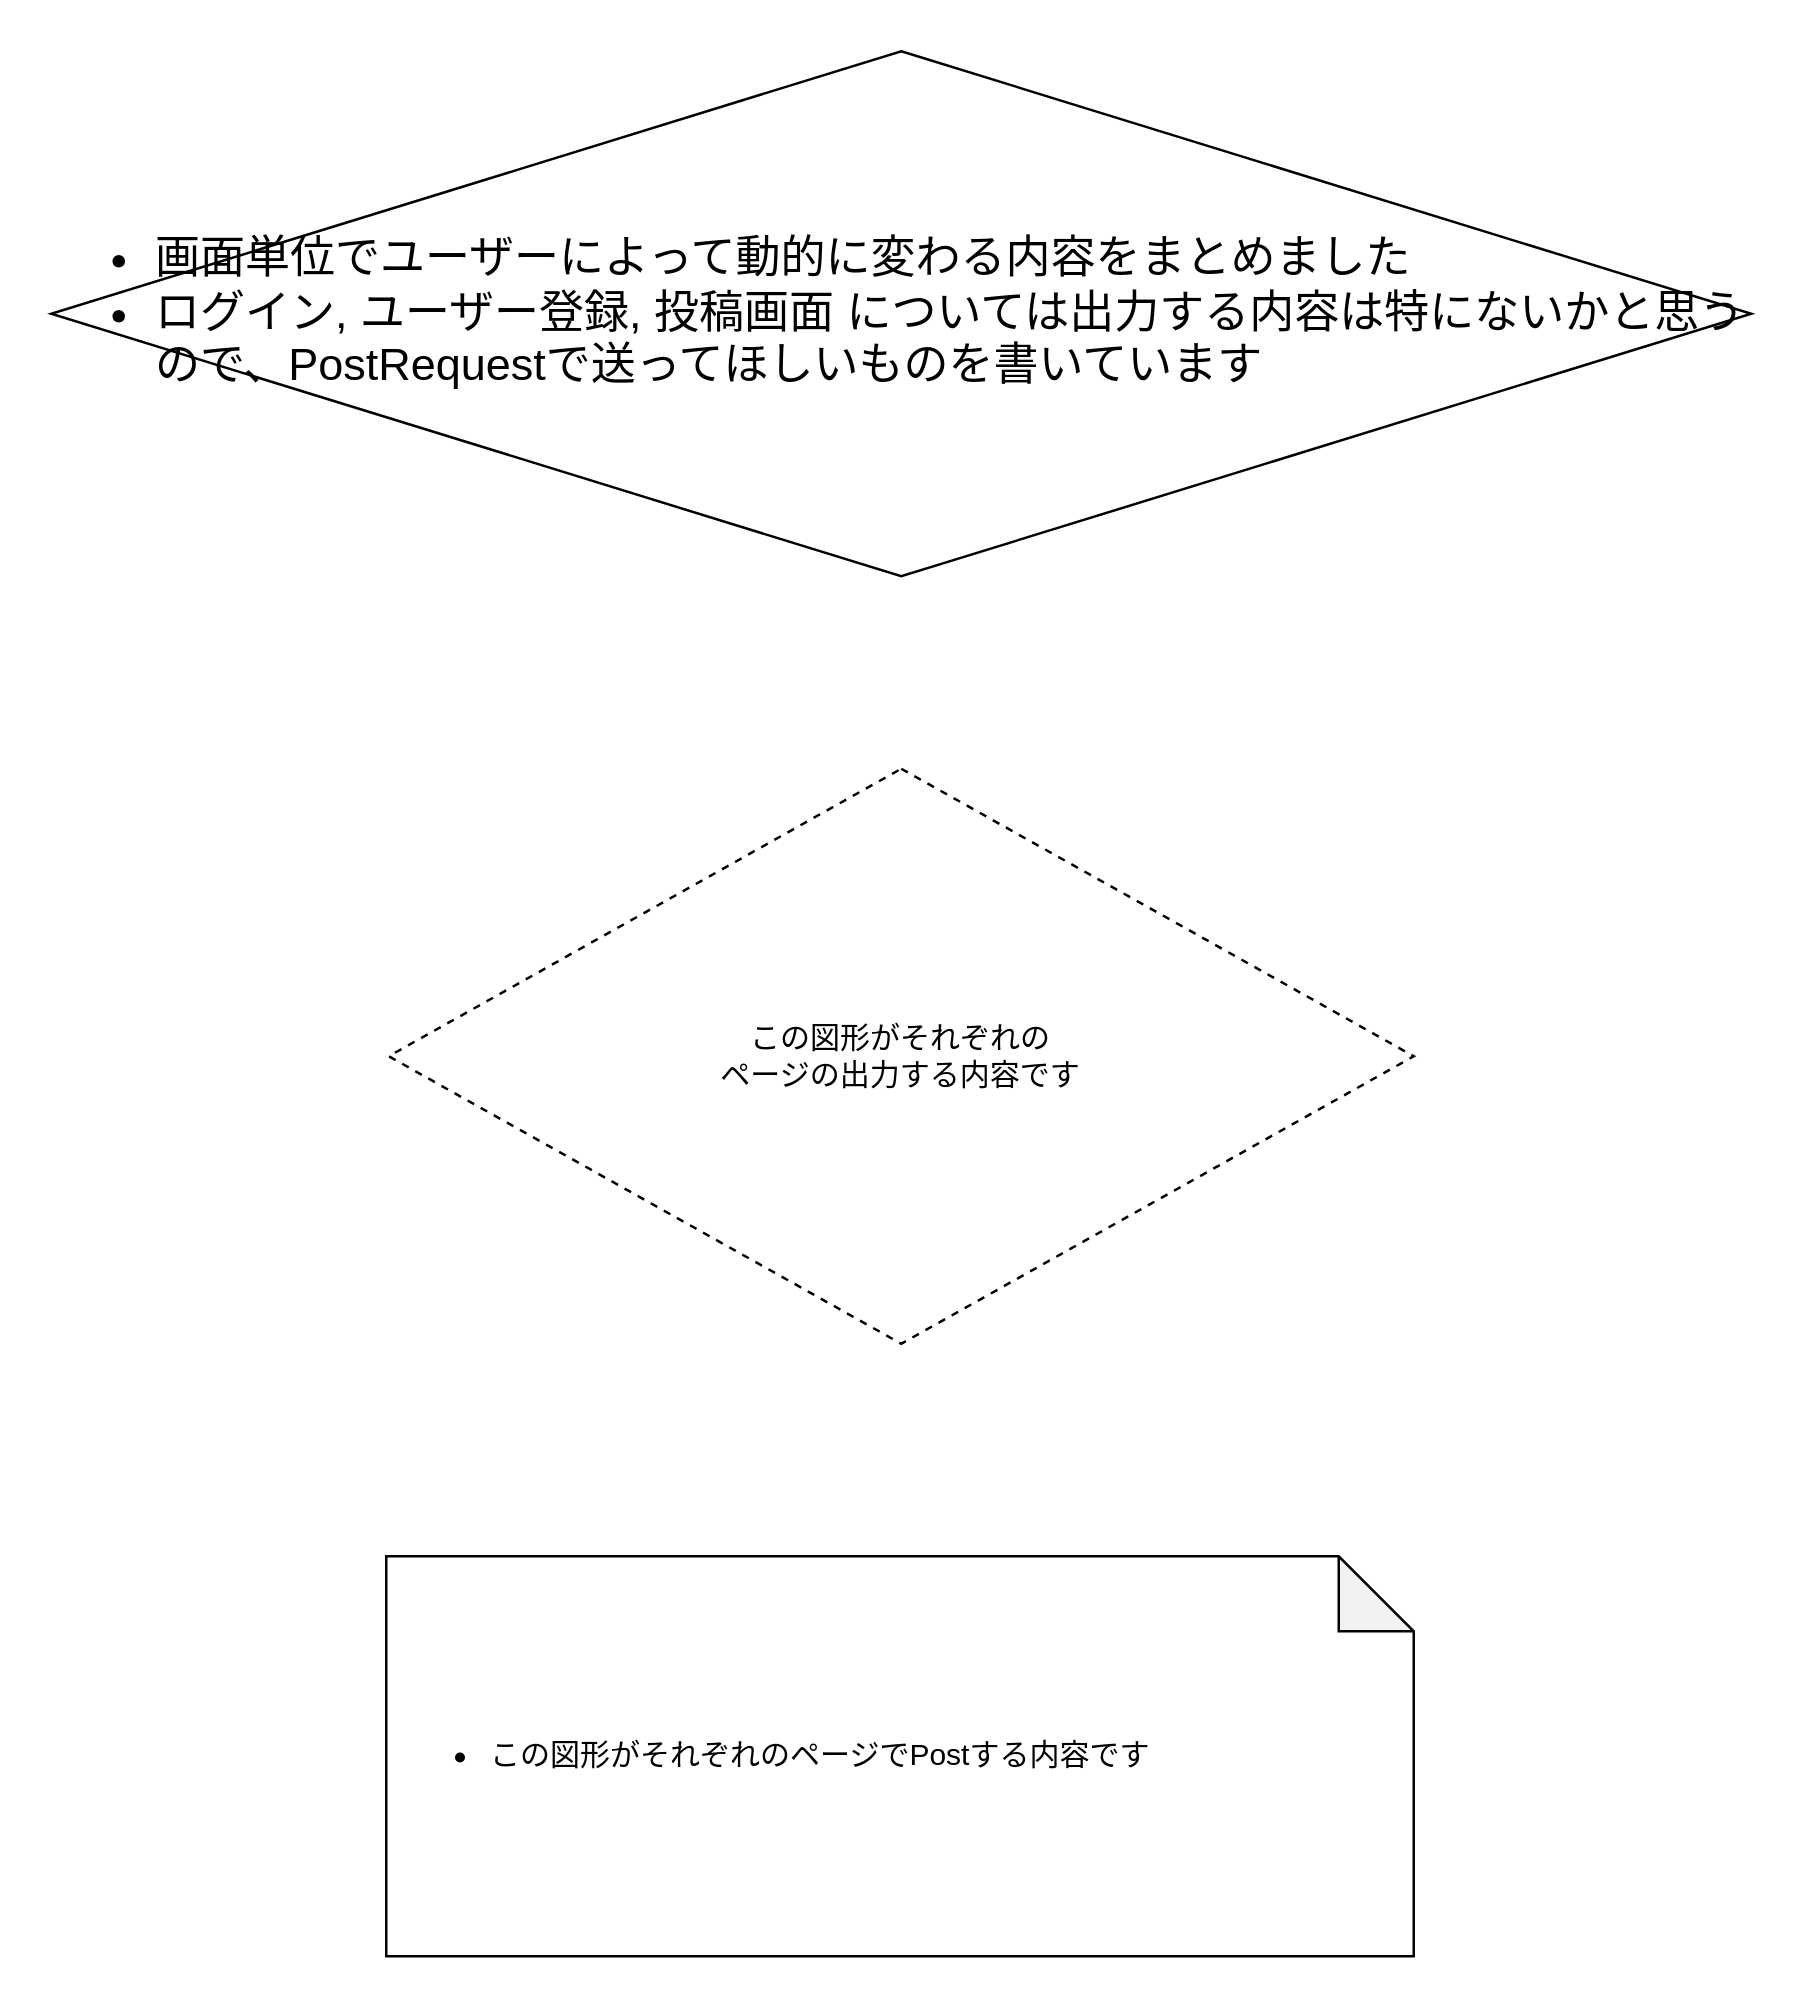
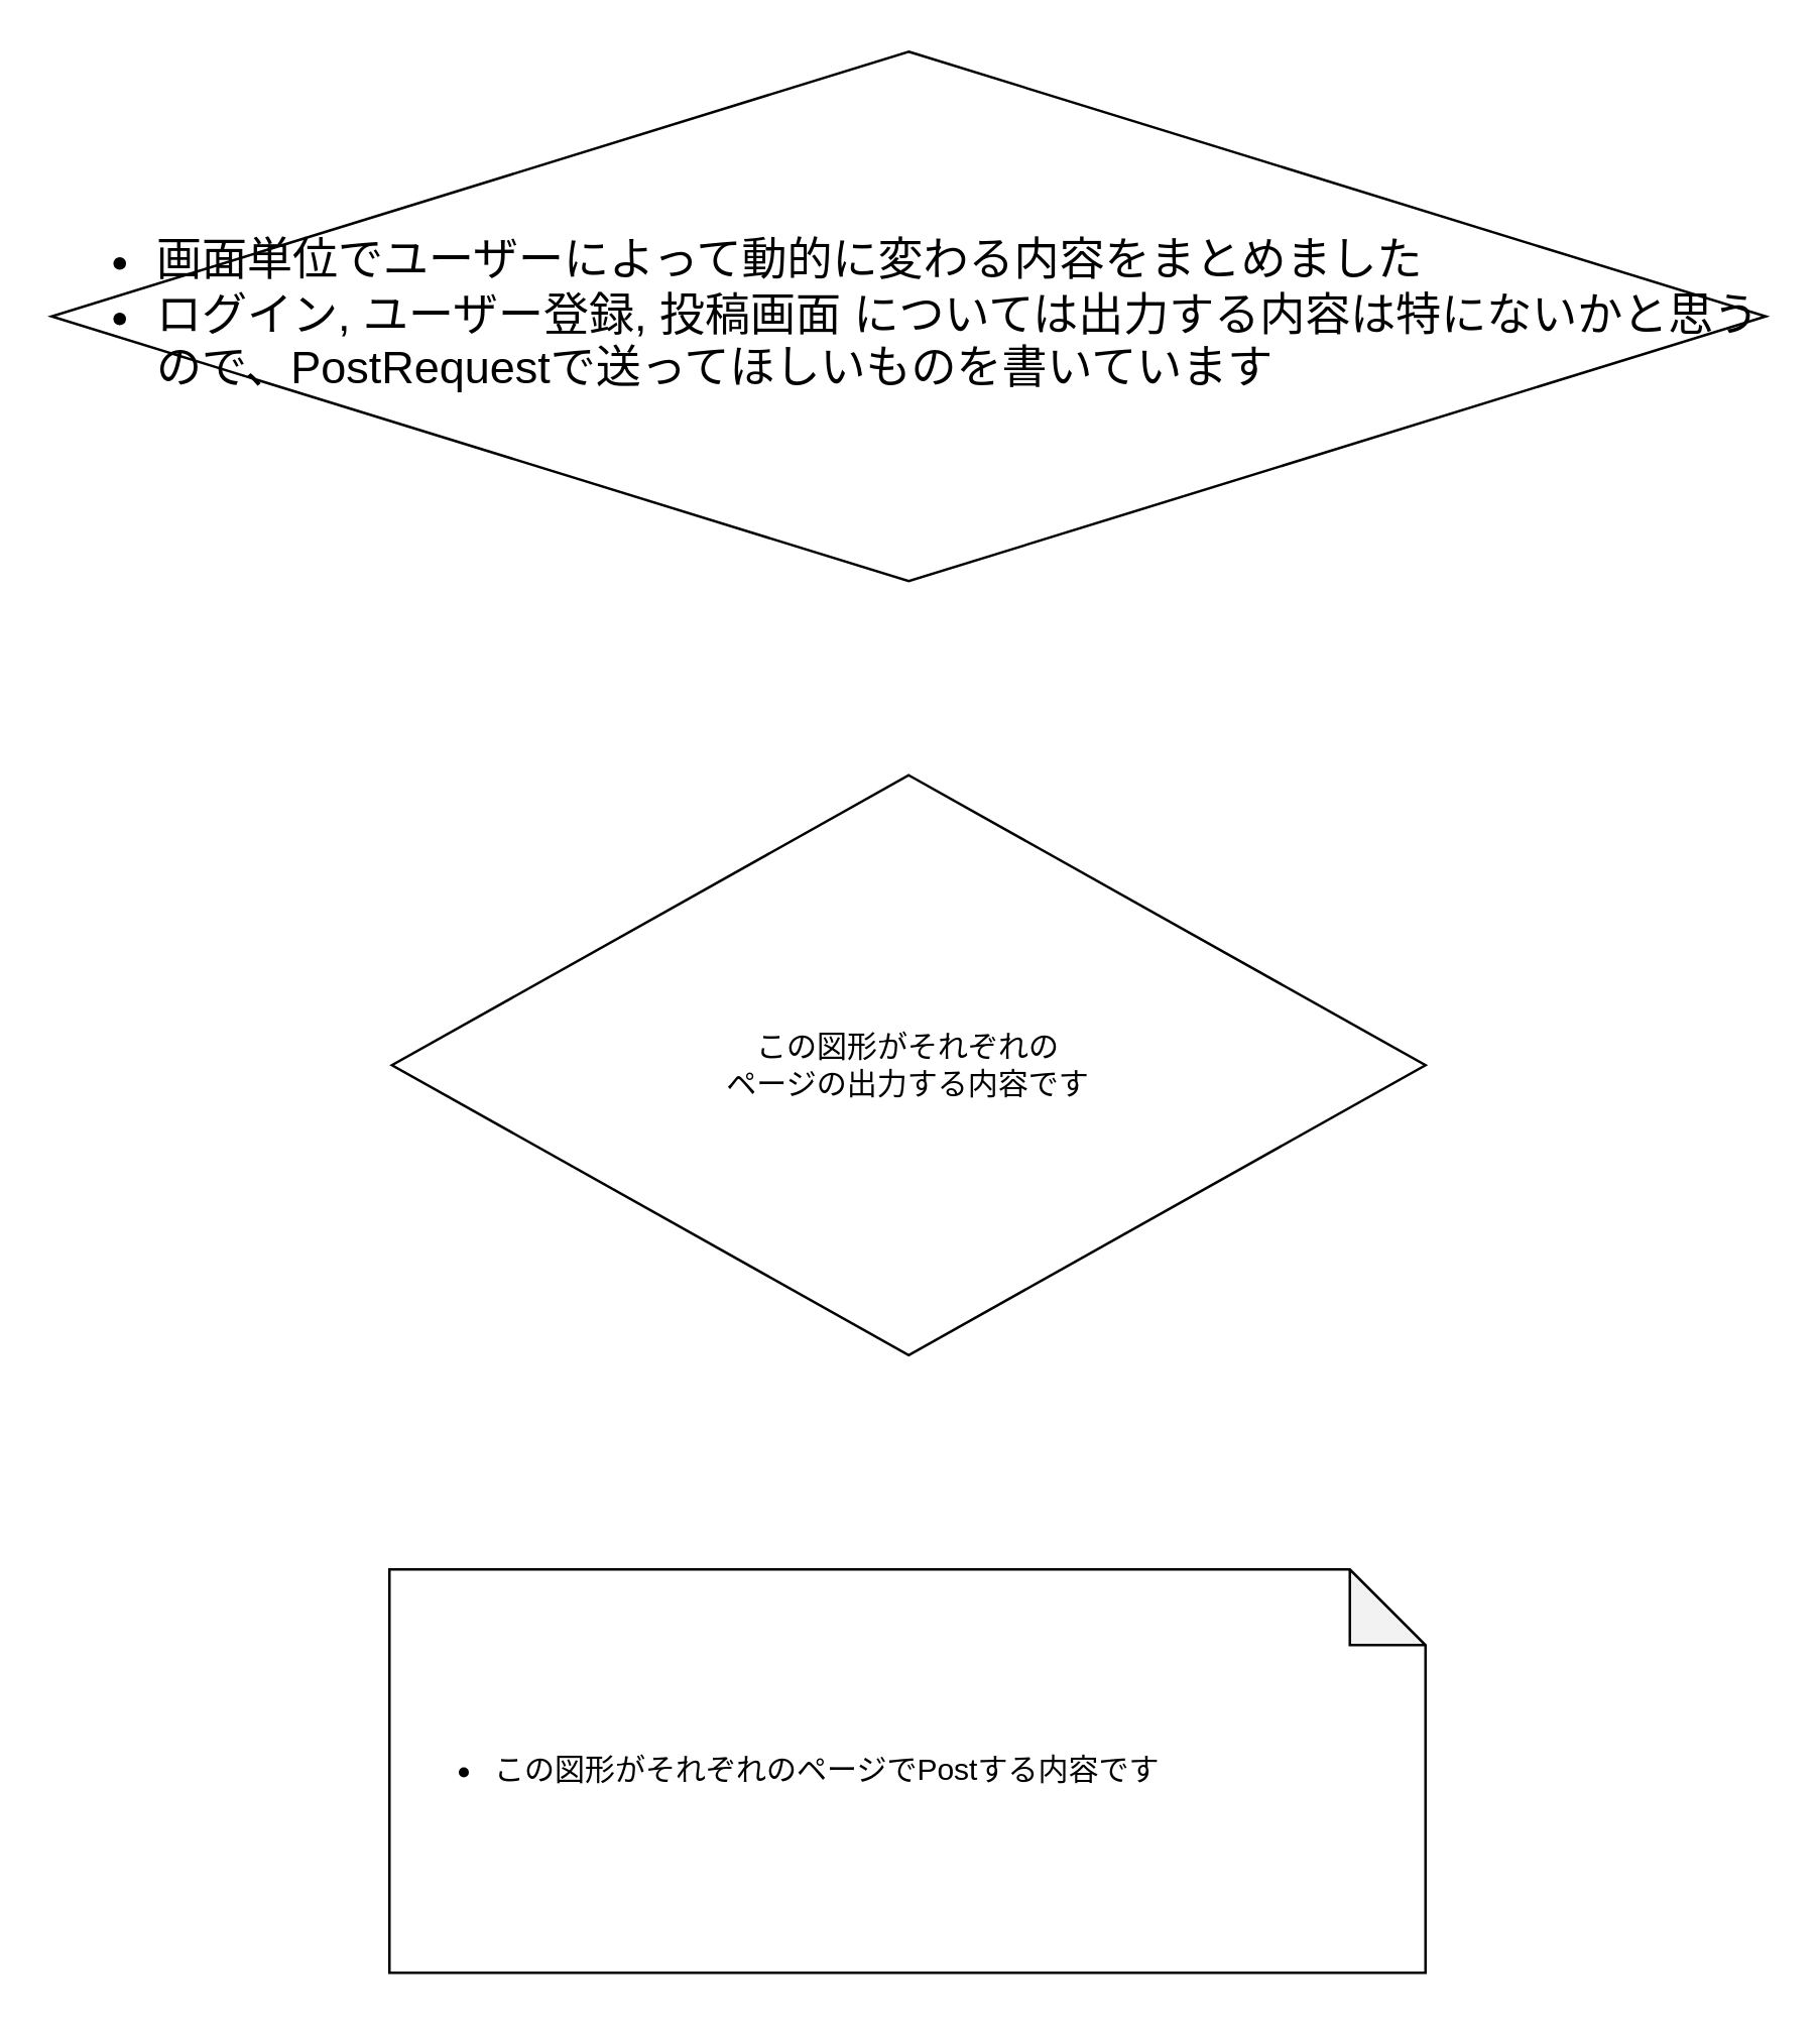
- <mxCell id="3" value="この図形がそれぞれの&lt;br&gt;ページの出力する内容です" style="rhombus;whiteSpace=wrap;html=1;dashed=1;" parent="2" vertex="1"><mxGeometry x="1" width="410" height="230" as="geometry" /></mxCell>
+ <mxCell id="3" value="この図形がそれぞれの&lt;br&gt;ページの出力する内容です" style="rhombus;whiteSpace=wrap;html=1;" parent="2" vertex="1"><mxGeometry x="1" width="410" height="230" as="geometry" /></mxCell>
